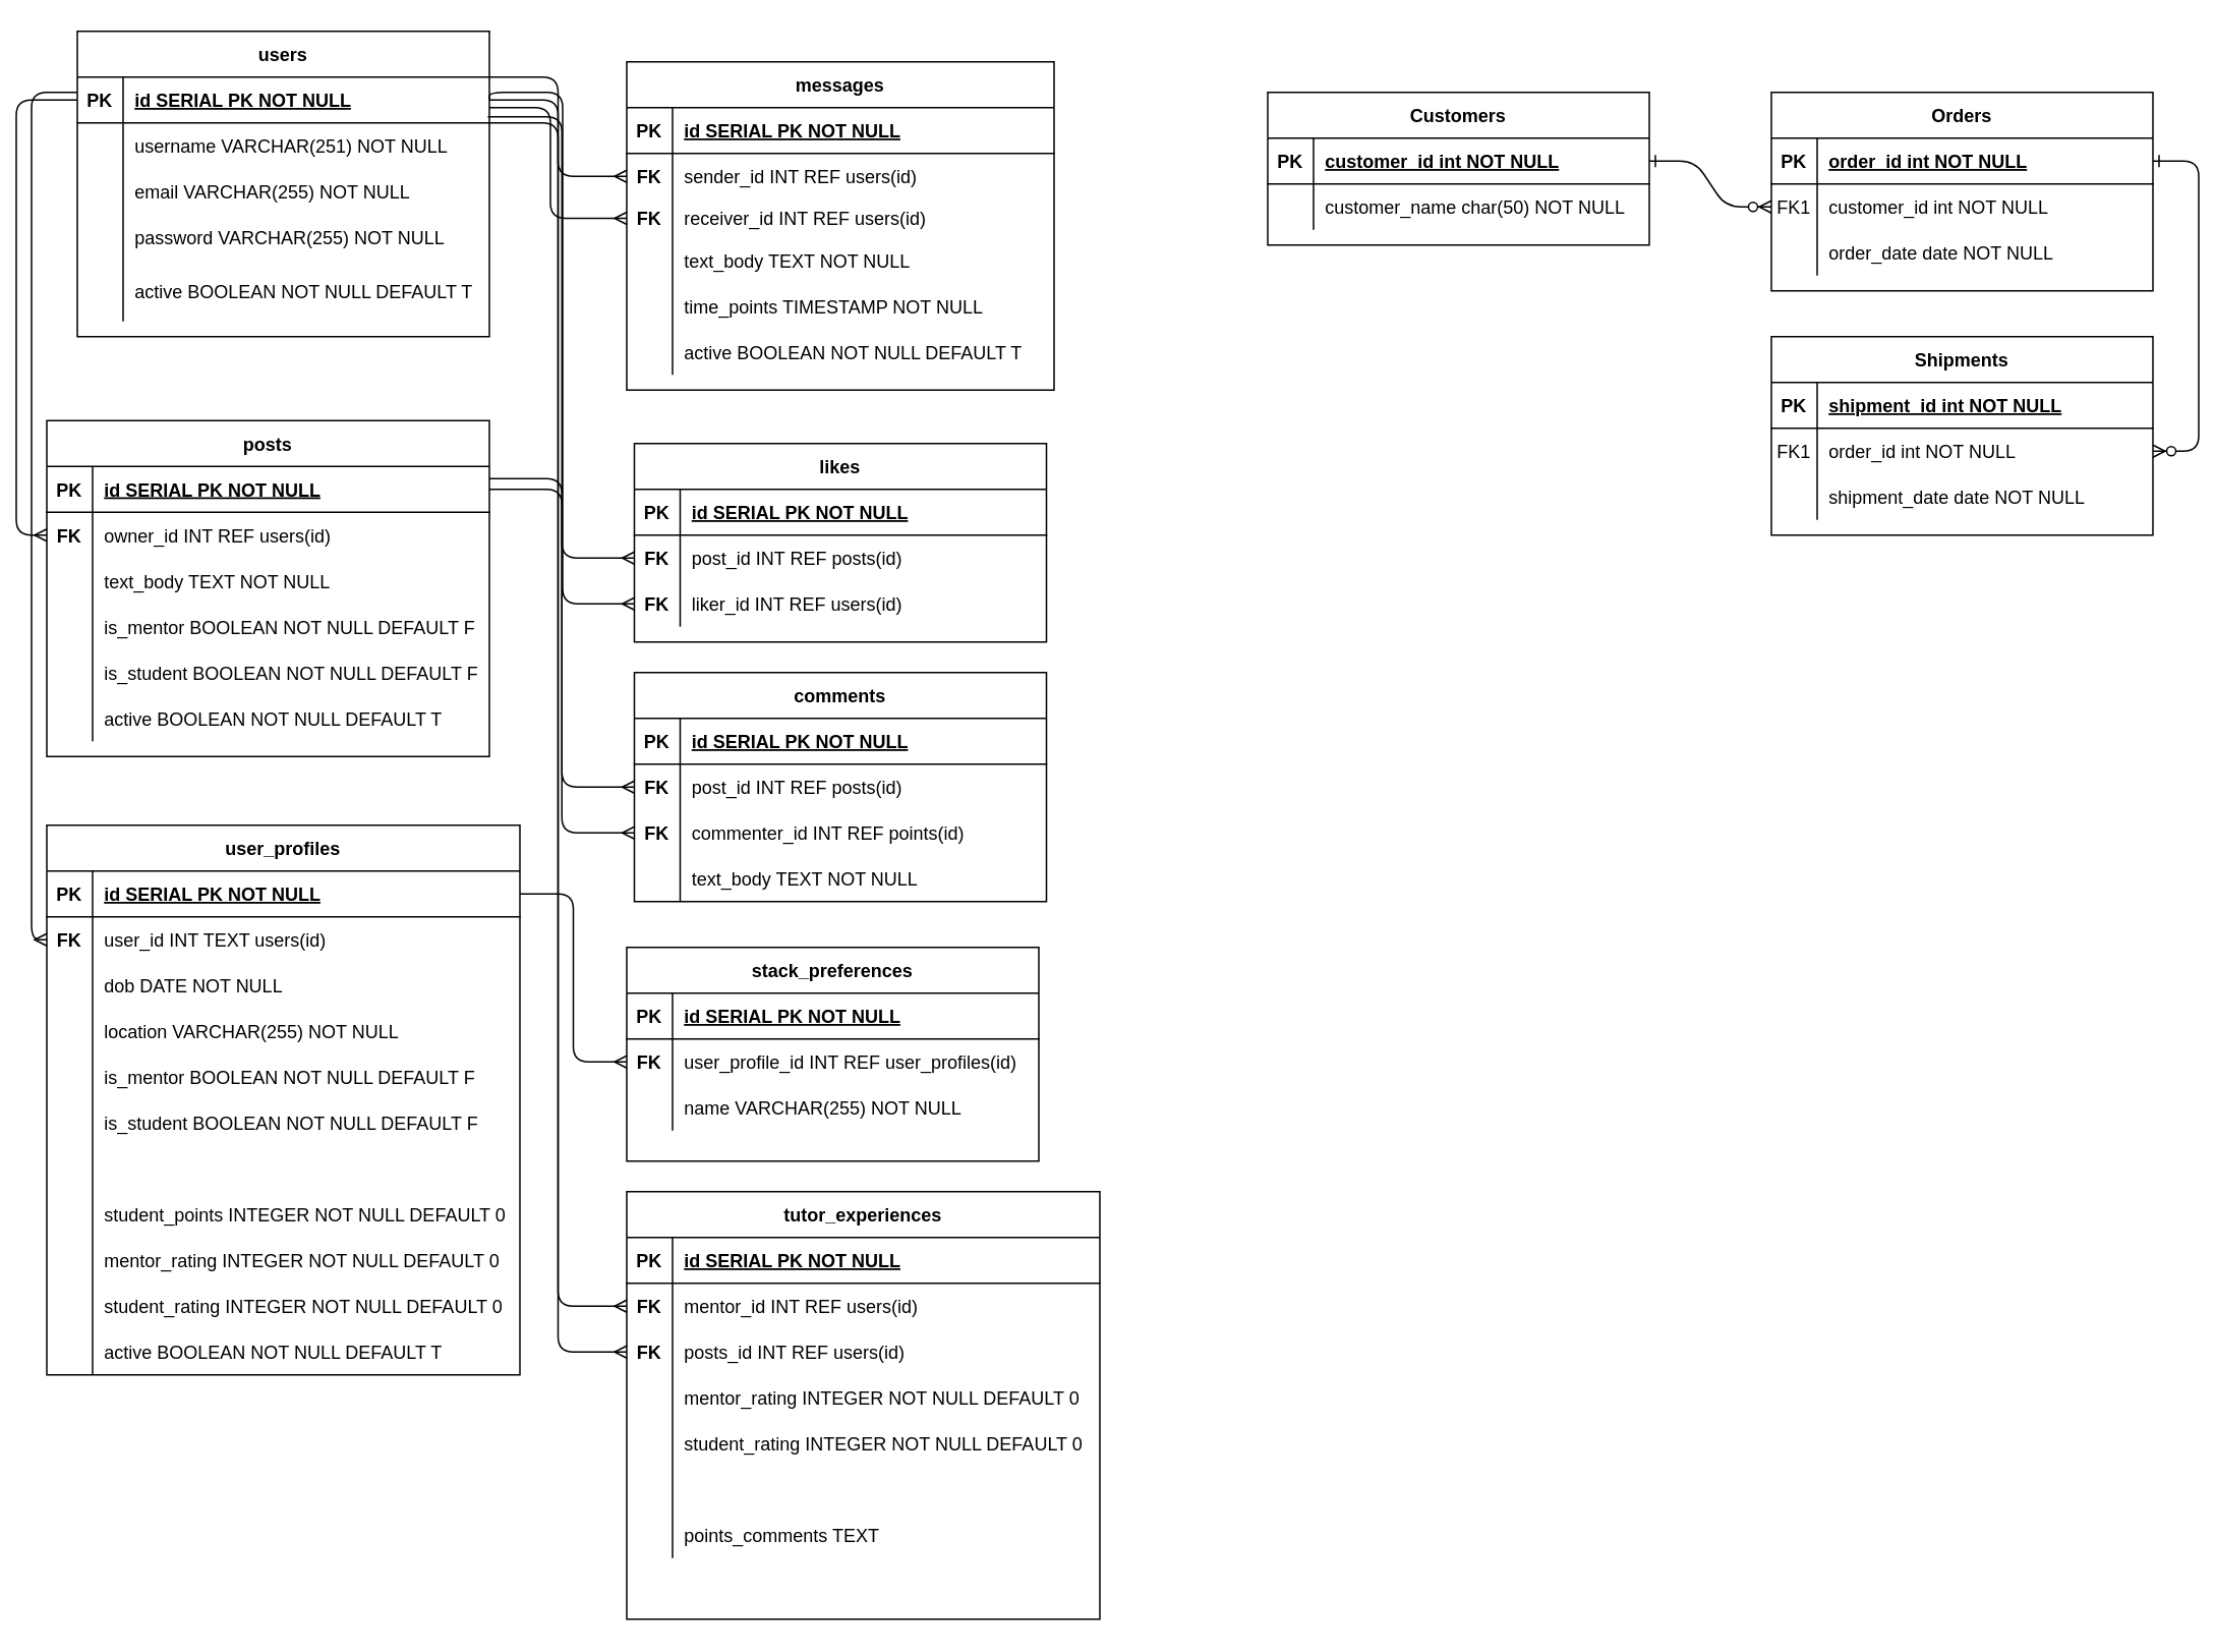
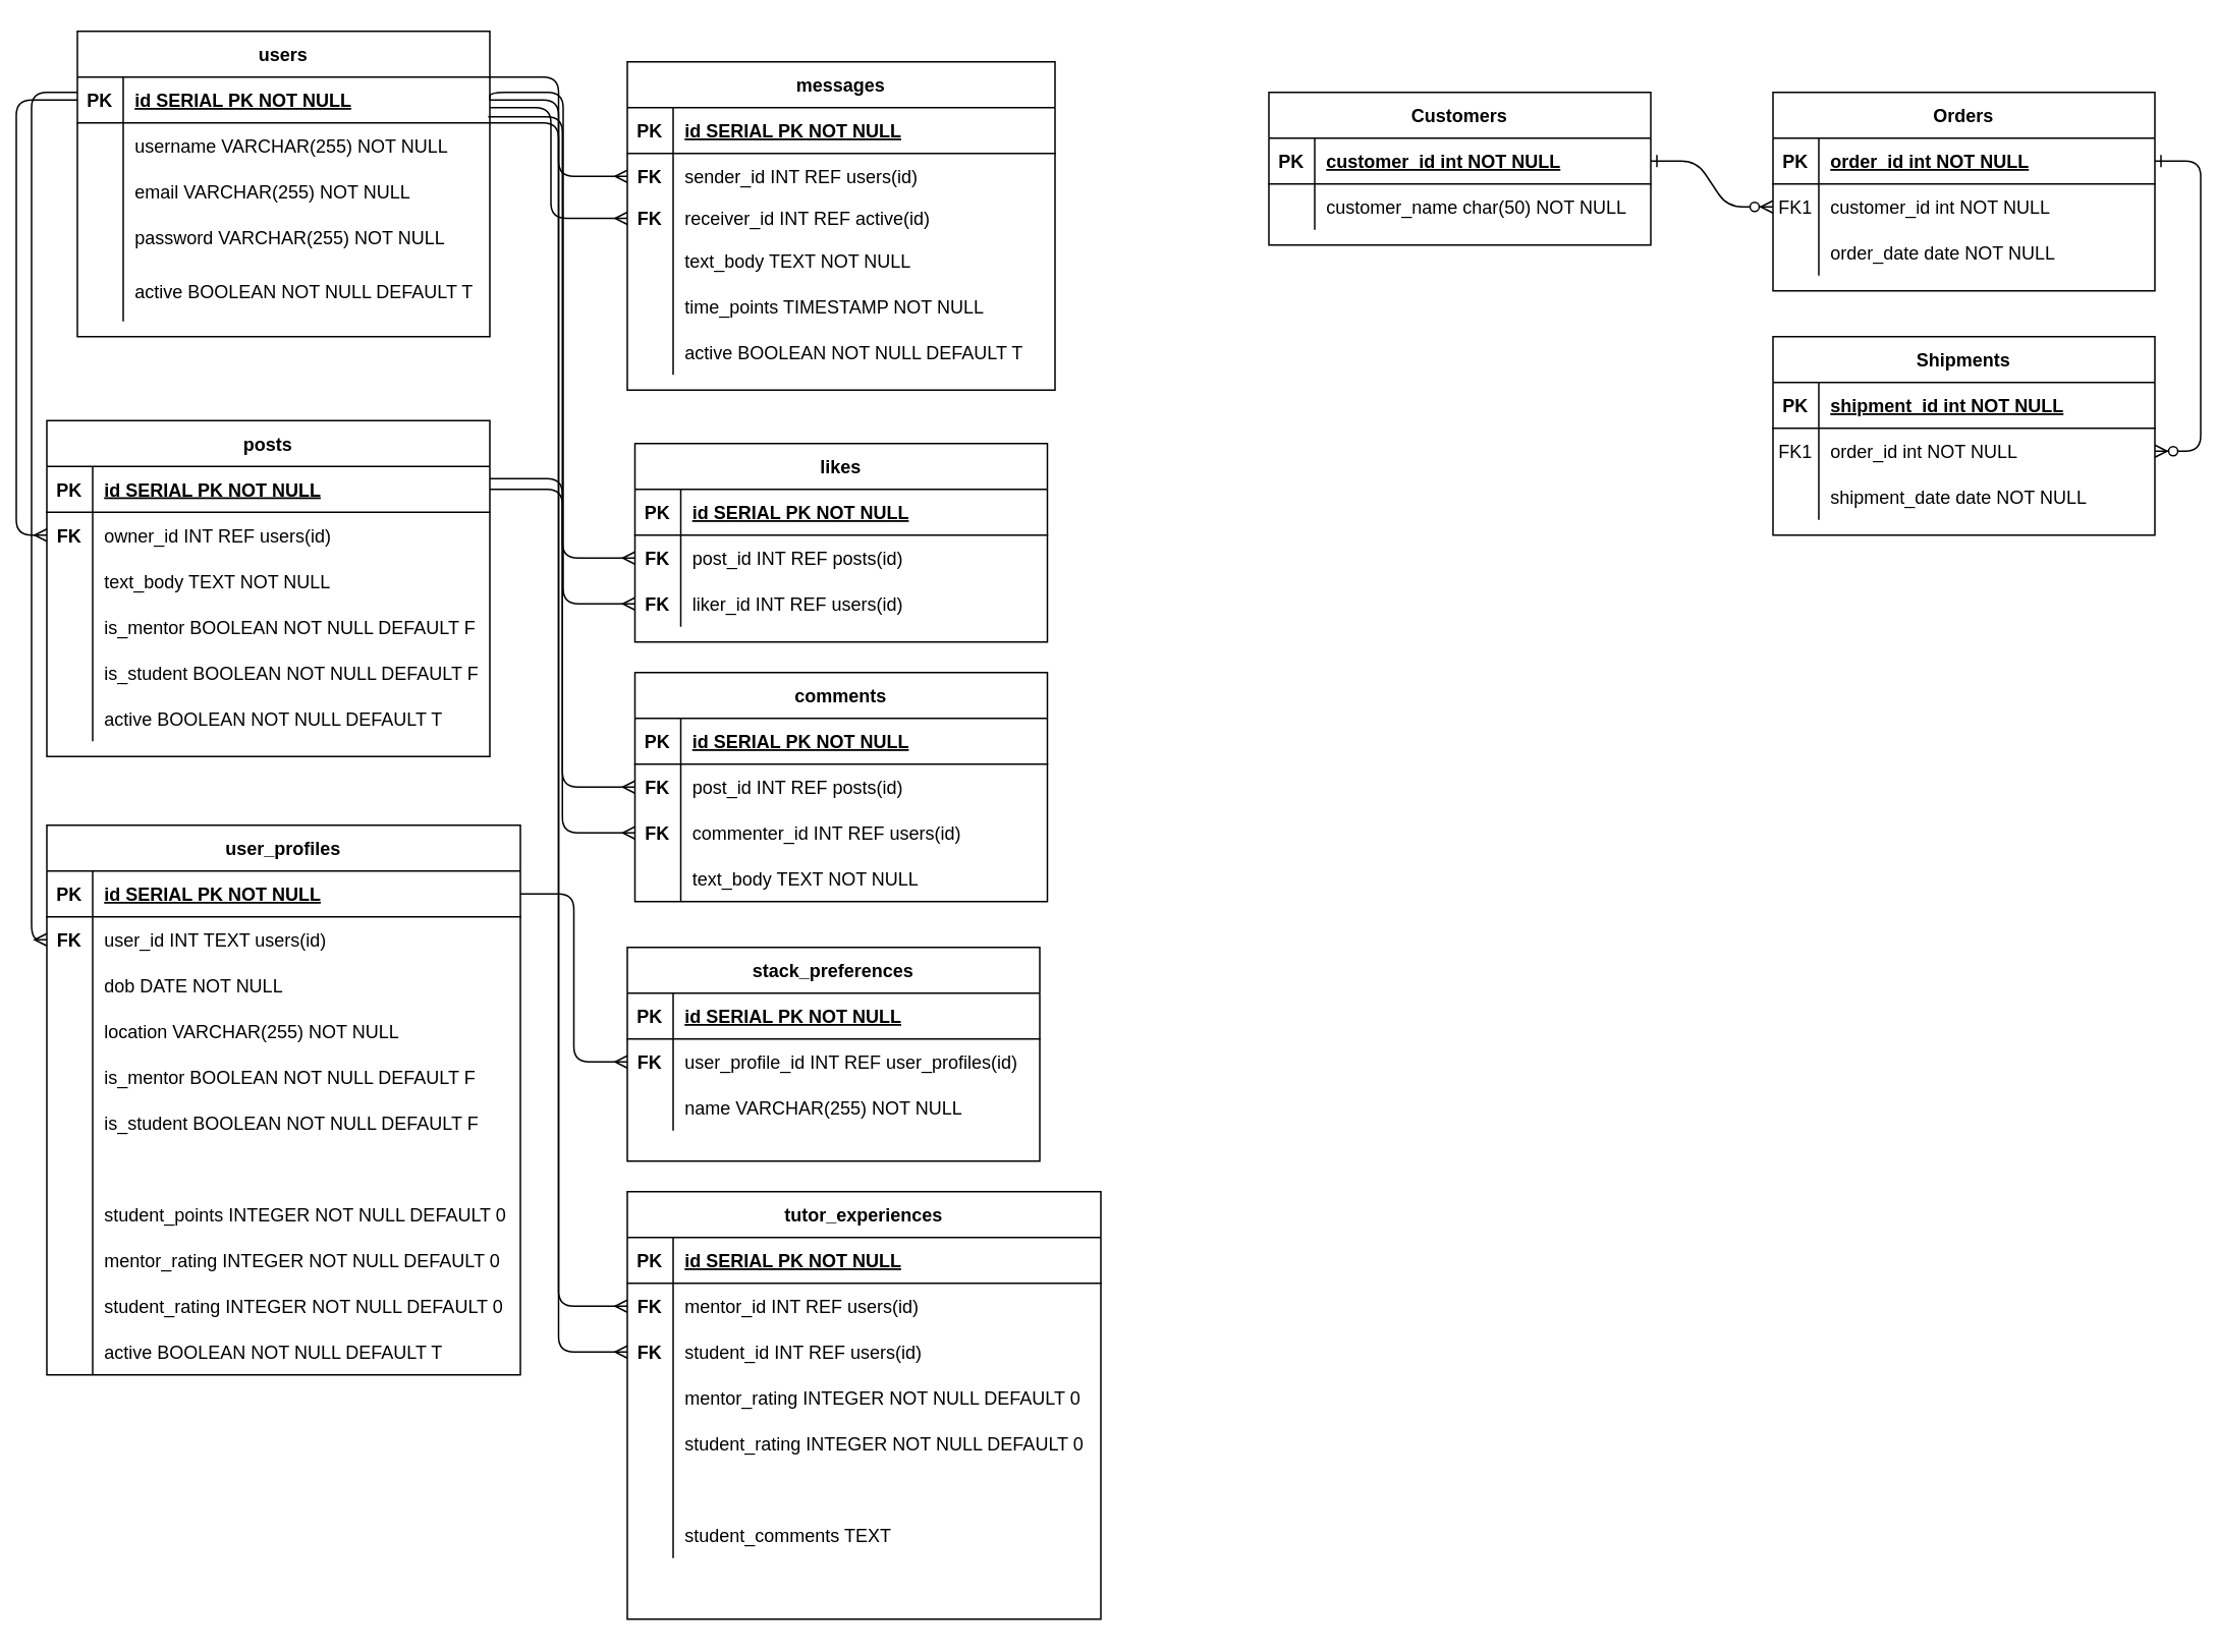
- <mxCell id="48" value="username VARCHAR(251) NOT NULL" style="shape=partialRectangle;connectable=0;fillColor=none;top=0;left=0;bottom=0;right=0;align=left;spacingLeft=6;overflow=hidden;" vertex="1" parent="46"><mxGeometry x="30" width="240" height="30" as="geometry" /></mxCell>
+ <mxCell id="48" value="username VARCHAR(255) NOT NULL" style="shape=partialRectangle;connectable=0;fillColor=none;top=0;left=0;bottom=0;right=0;align=left;spacingLeft=6;overflow=hidden;" vertex="1" parent="46"><mxGeometry x="30" width="240" height="30" as="geometry" /></mxCell>
- <mxCell id="86" value="receiver_id INT REF users(id)" style="shape=partialRectangle;connectable=0;fillColor=none;top=0;left=0;bottom=0;right=0;align=left;spacingLeft=6;overflow=hidden;" vertex="1" parent="84"><mxGeometry x="30" width="250" height="25" as="geometry" /></mxCell>
+ <mxCell id="86" value="receiver_id INT REF active(id)" style="shape=partialRectangle;connectable=0;fillColor=none;top=0;left=0;bottom=0;right=0;align=left;spacingLeft=6;overflow=hidden;" vertex="1" parent="84"><mxGeometry x="30" width="250" height="25" as="geometry" /></mxCell>
- <mxCell id="148" value="commenter_id INT REF points(id)" style="shape=partialRectangle;connectable=0;fillColor=none;top=0;left=0;bottom=0;right=0;align=left;spacingLeft=6;overflow=hidden;" vertex="1" parent="146"><mxGeometry x="30" width="240" height="30" as="geometry" /></mxCell>
+ <mxCell id="148" value="commenter_id INT REF users(id)" style="shape=partialRectangle;connectable=0;fillColor=none;top=0;left=0;bottom=0;right=0;align=left;spacingLeft=6;overflow=hidden;" vertex="1" parent="146"><mxGeometry x="30" width="240" height="30" as="geometry" /></mxCell>
- <mxCell id="171" value="posts_id INT REF users(id)" style="shape=partialRectangle;connectable=0;fillColor=none;top=0;left=0;bottom=0;right=0;align=left;spacingLeft=6;overflow=hidden;" vertex="1" parent="169"><mxGeometry x="30" width="280" height="30" as="geometry" /></mxCell>
+ <mxCell id="171" value="student_id INT REF users(id)" style="shape=partialRectangle;connectable=0;fillColor=none;top=0;left=0;bottom=0;right=0;align=left;spacingLeft=6;overflow=hidden;" vertex="1" parent="169"><mxGeometry x="30" width="280" height="30" as="geometry" /></mxCell>
- <mxCell id="182" value="points_comments TEXT" style="shape=partialRectangle;connectable=0;fillColor=none;top=0;left=0;bottom=0;right=0;align=left;spacingLeft=6;overflow=hidden;" vertex="1" parent="180"><mxGeometry x="30" width="280" height="30" as="geometry" /></mxCell>
+ <mxCell id="182" value="student_comments TEXT" style="shape=partialRectangle;connectable=0;fillColor=none;top=0;left=0;bottom=0;right=0;align=left;spacingLeft=6;overflow=hidden;" vertex="1" parent="180"><mxGeometry x="30" width="280" height="30" as="geometry" /></mxCell>
